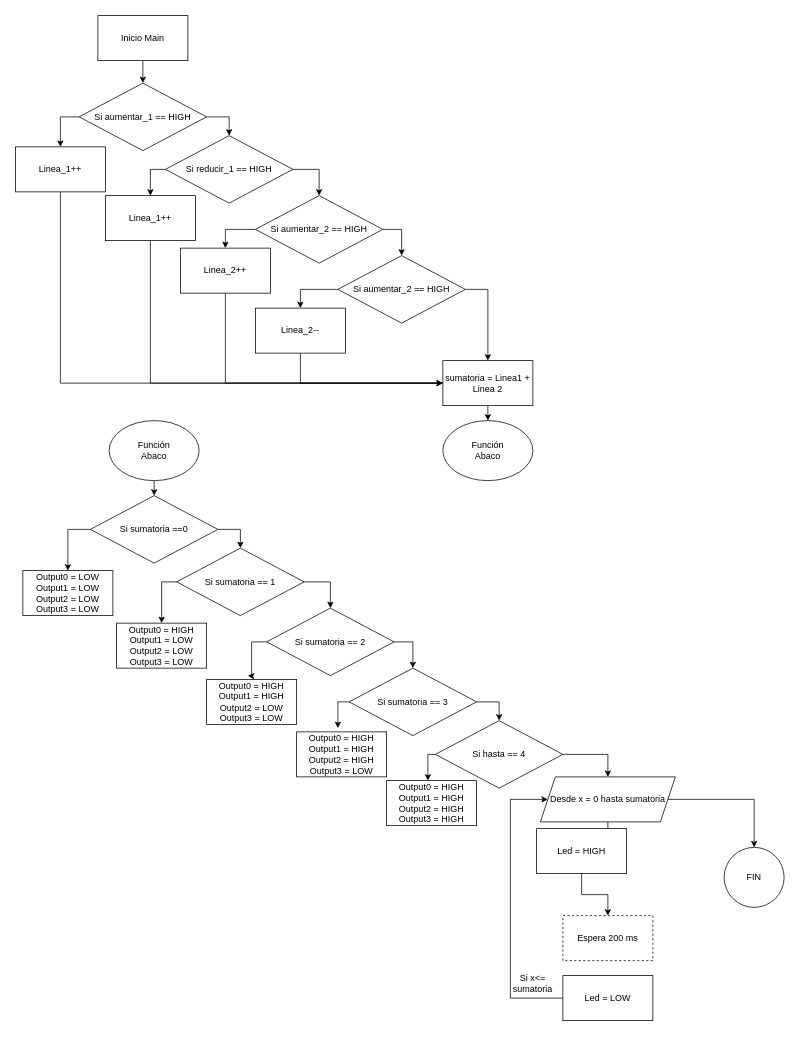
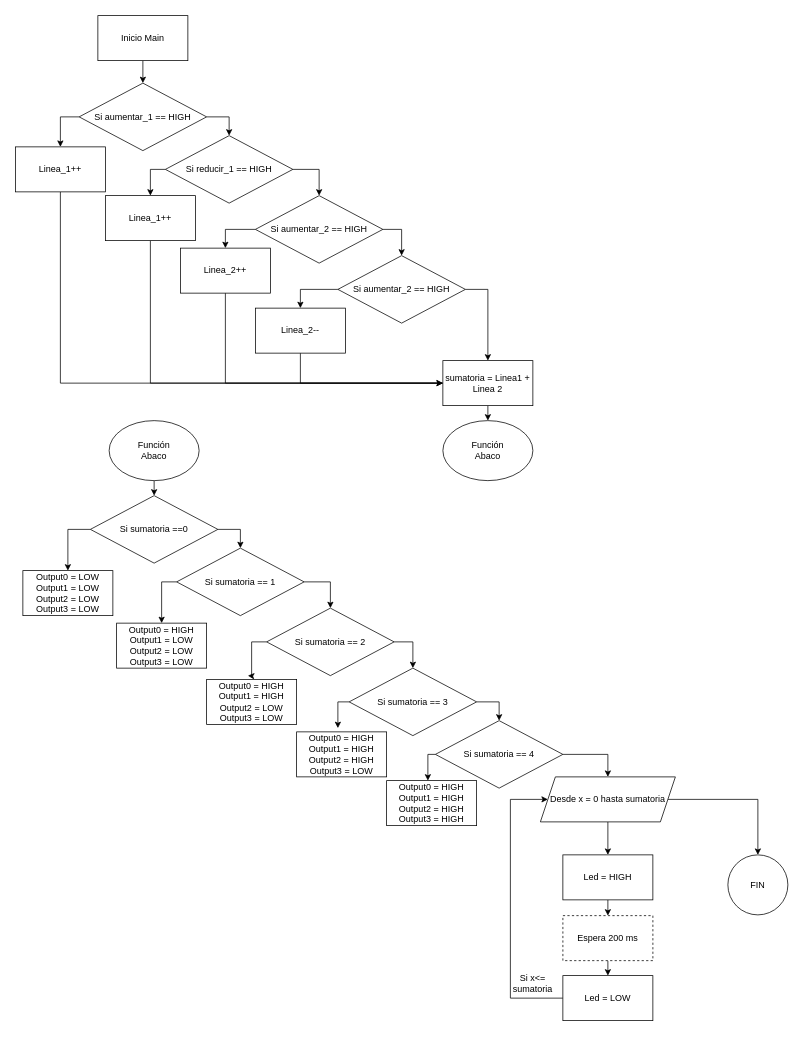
- <mxCell id="43" value="Si hasta == 4" style="rhombus;whiteSpace=wrap;html=1;" vertex="1" parent="1"><mxGeometry x="580" y="960" width="170" height="90" as="geometry" /></mxCell>
+ <mxCell id="43" value="Si sumatoria == 4" style="rhombus;whiteSpace=wrap;html=1;" vertex="1" parent="1"><mxGeometry x="580" y="960" width="170" height="90" as="geometry" /></mxCell>
- <mxCell id="53" value="Led = HIGH" style="rounded=0;whiteSpace=wrap;html=1;" vertex="1" parent="1"><mxGeometry x="715" y="1104" width="120" height="60" as="geometry" /></mxCell>
+ <mxCell id="53" value="Led = HIGH" style="rounded=0;whiteSpace=wrap;html=1;" vertex="1" parent="1"><mxGeometry x="750" y="1139" width="120" height="60" as="geometry" /></mxCell>
- <mxCell id="59" value="FIN" style="ellipse;whiteSpace=wrap;html=1;aspect=fixed;" vertex="1" parent="1"><mxGeometry x="965" y="1129" width="80" height="80" as="geometry" /></mxCell>
+ <mxCell id="59" value="FIN" style="ellipse;whiteSpace=wrap;html=1;aspect=fixed;" vertex="1" parent="1"><mxGeometry x="970" y="1139" width="80" height="80" as="geometry" /></mxCell>
+ <mxCell id="54" style="edgeStyle=orthogonalEdgeStyle;rounded=0;orthogonalLoop=1;jettySize=auto;html=1;exitX=0.5;exitY=1;exitDx=0;exitDy=0;entryX=0.5;entryY=0;entryDx=0;entryDy=0;" edge="1" parent="1" source="55" target="57"><mxGeometry relative="1" as="geometry" /></mxCell>
